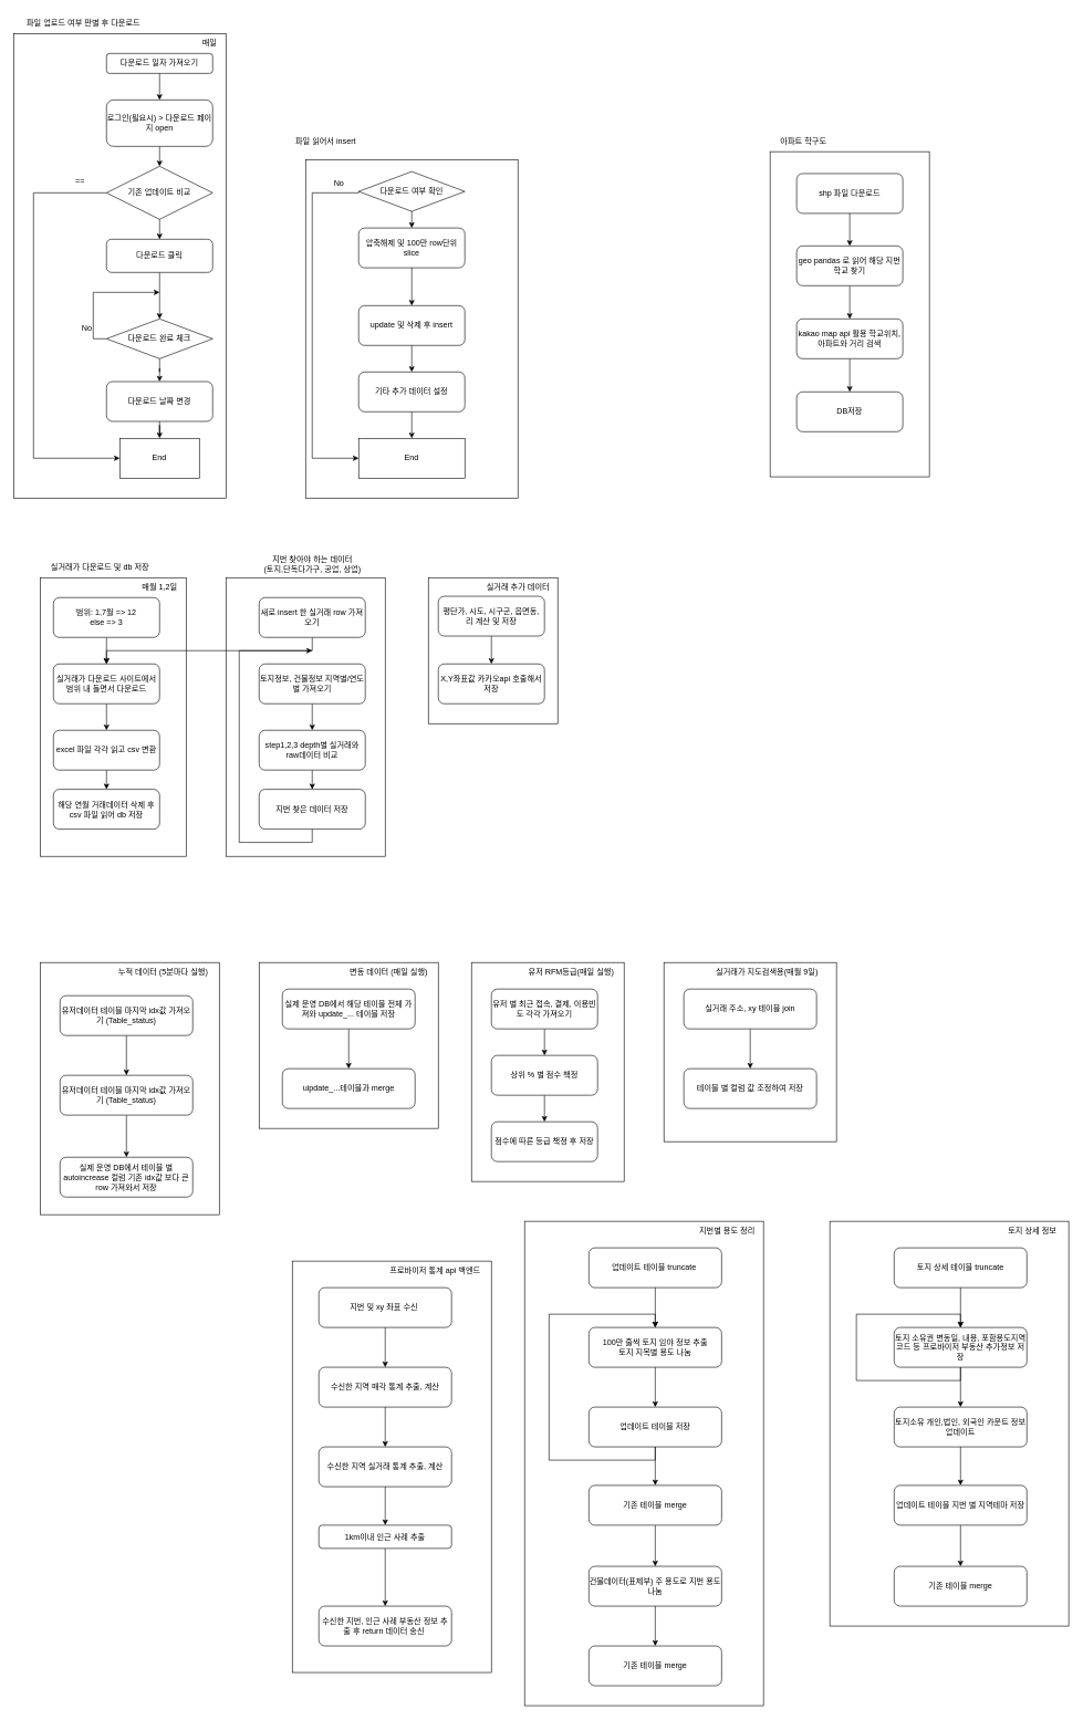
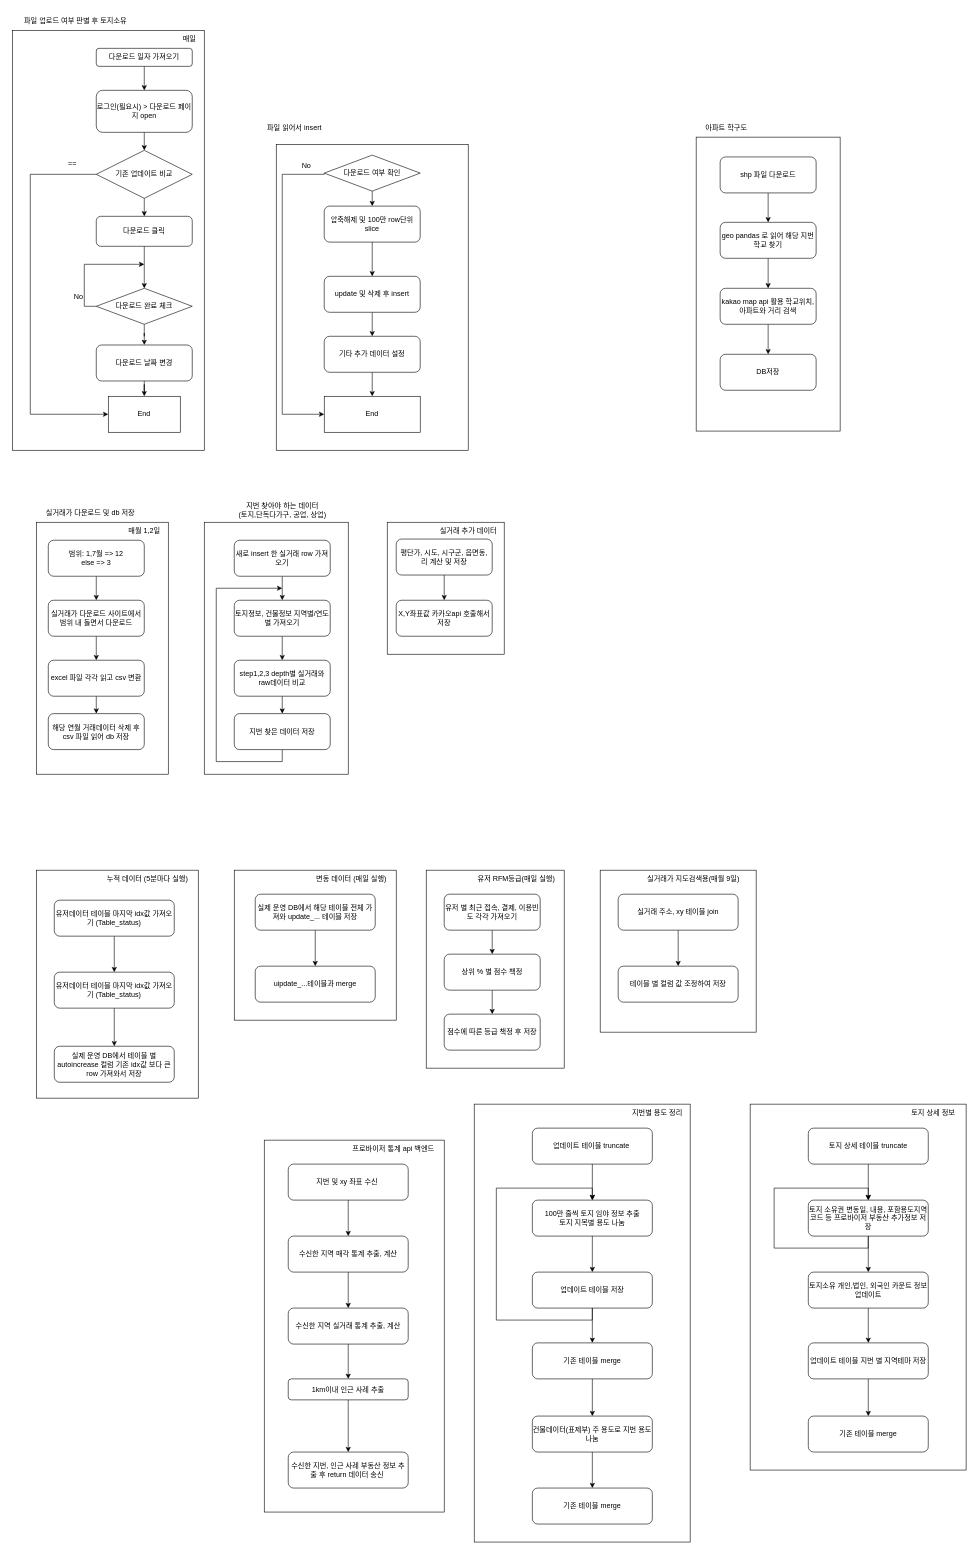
- <mxCell id="43" value="파일 업로드 여부 판별 후 다운로드" style="text;html=1;align=center;verticalAlign=middle;resizable=0;points=[];autosize=1;strokeColor=none;fillColor=none;" vertex="1" parent="1"><mxGeometry x="20" width="210" height="30" as="geometry" y="20" /></mxCell>
+ <mxCell id="43" value="파일 업로드 여부 판별 후 토지소유" style="text;html=1;align=center;verticalAlign=middle;resizable=0;points=[];autosize=1;strokeColor=none;fillColor=none;" vertex="1" parent="1"><mxGeometry x="20" width="210" height="30" as="geometry" y="20" /></mxCell>
- <mxCell id="52" style="edgeStyle=orthogonalEdgeStyle;rounded=0;orthogonalLoop=1;jettySize=auto;html=1;exitX=0.5;exitY=1;exitDx=0;exitDy=0;" edge="1" parent="1" source="53" target="47"><mxGeometry relative="1" as="geometry" /></mxCell>
+ <mxCell id="52" style="edgeStyle=orthogonalEdgeStyle;rounded=0;orthogonalLoop=1;jettySize=auto;html=1;exitX=0.5;exitY=1;exitDx=0;exitDy=0;entryX=0.5;entryY=0;entryDx=0;entryDy=0;" edge="1" parent="1" source="53" target="58"><mxGeometry relative="1" as="geometry" /></mxCell>
